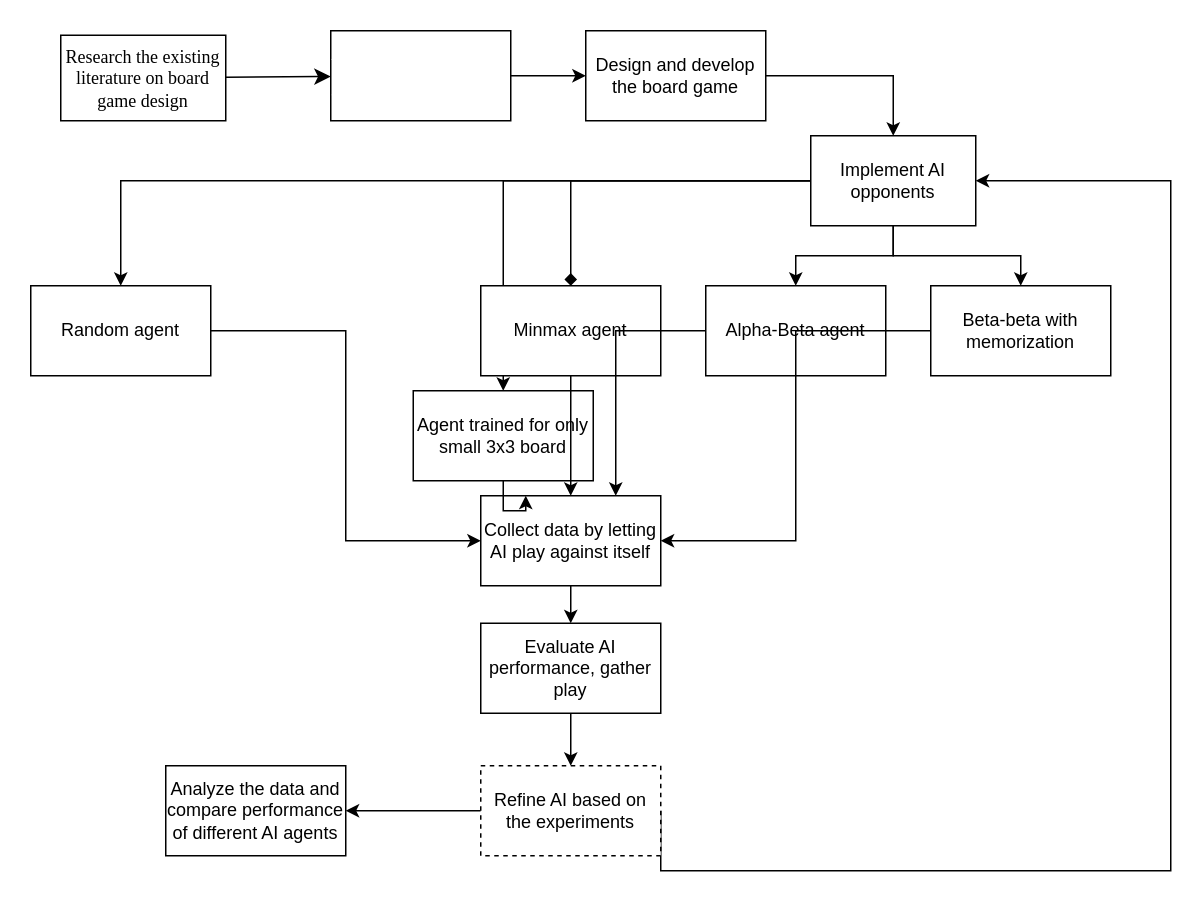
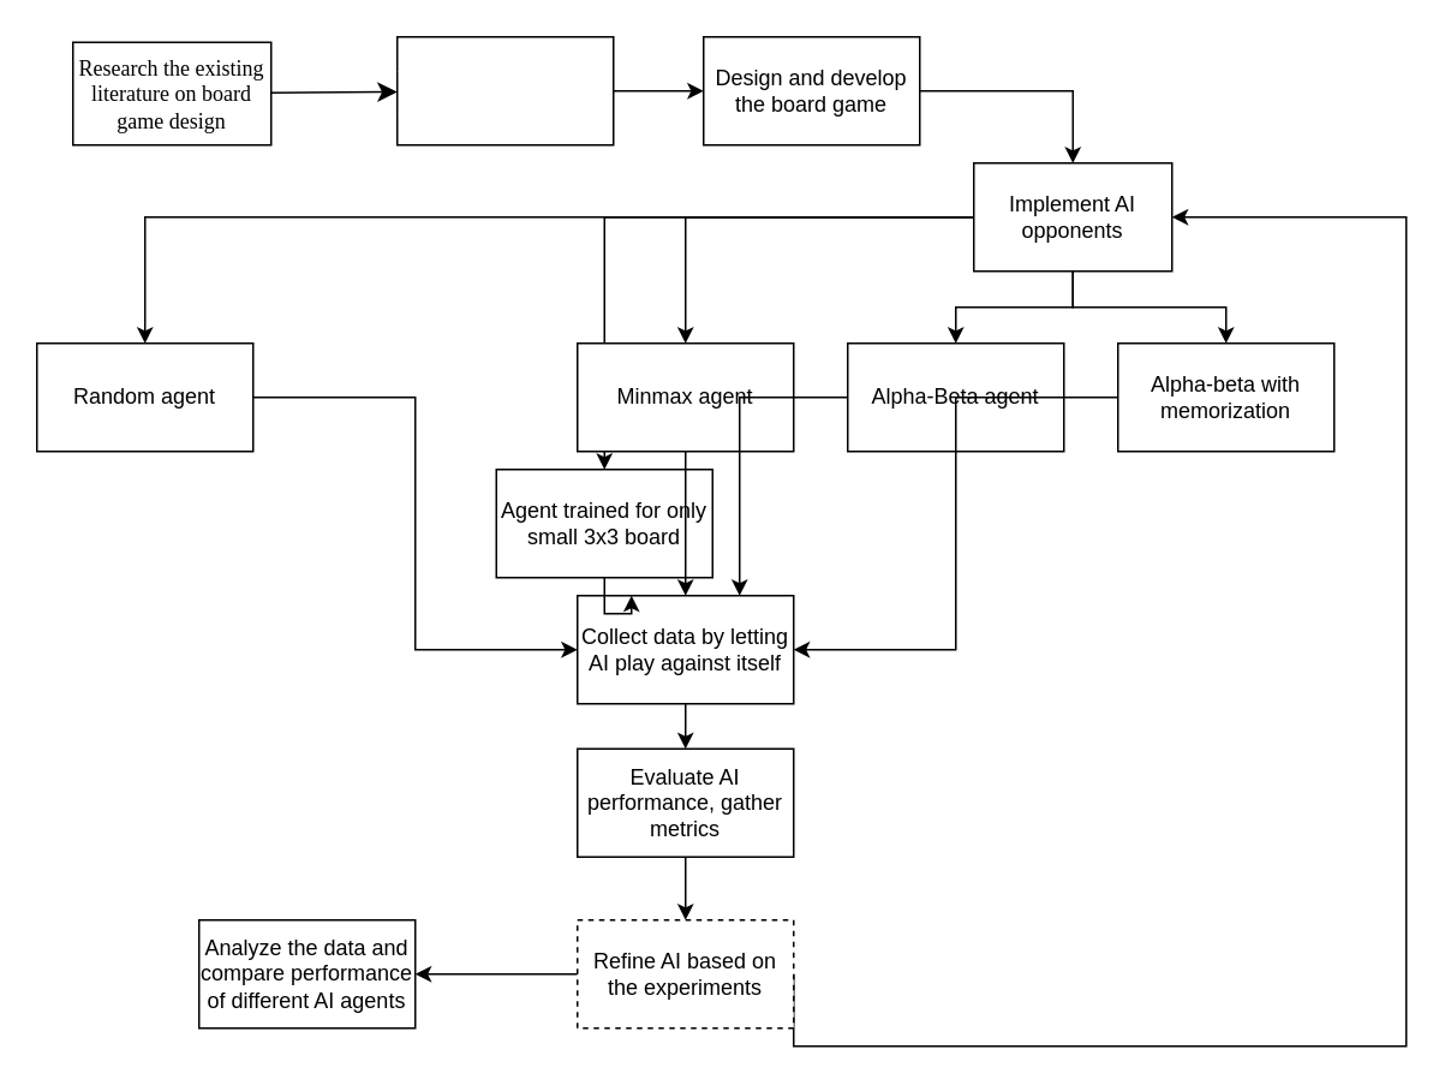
- <mxCell id="9" style="edgeStyle=orthogonalEdgeStyle;rounded=0;orthogonalLoop=1;jettySize=auto;html=1;entryX=0.5;entryY=0;entryDx=0;entryDy=0;endArrow=diamond;" edge="1" parent="1" source="13" target="27"><mxGeometry relative="1" as="geometry" /></mxCell>
+ <mxCell id="9" style="edgeStyle=orthogonalEdgeStyle;rounded=0;orthogonalLoop=1;jettySize=auto;html=1;entryX=0.5;entryY=0;entryDx=0;entryDy=0;" edge="1" parent="1" source="13" target="27"><mxGeometry relative="1" as="geometry" /></mxCell>
- <mxCell id="31" value="Beta-beta with memorization" style="rounded=0;whiteSpace=wrap;html=1;" vertex="1" parent="1"><mxGeometry x="620" y="190" width="120" height="60" as="geometry" /></mxCell>
+ <mxCell id="31" value="Alpha-beta with memorization" style="rounded=0;whiteSpace=wrap;html=1;" vertex="1" parent="1"><mxGeometry x="620" y="190" width="120" height="60" as="geometry" /></mxCell>
- <mxCell id="17" value="Evaluate AI performance, gather play" style="whiteSpace=wrap;html=1;rounded=0;" parent="1" vertex="1"><mxGeometry x="320" y="415" width="120" height="60" as="geometry" /></mxCell>
+ <mxCell id="17" value="Evaluate AI performance, gather metrics" style="whiteSpace=wrap;html=1;rounded=0;" parent="1" vertex="1"><mxGeometry x="320" y="415" width="120" height="60" as="geometry" /></mxCell>
